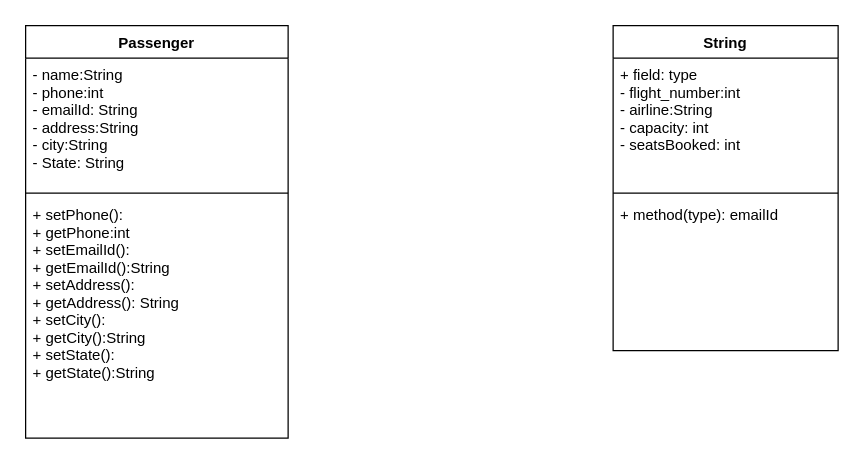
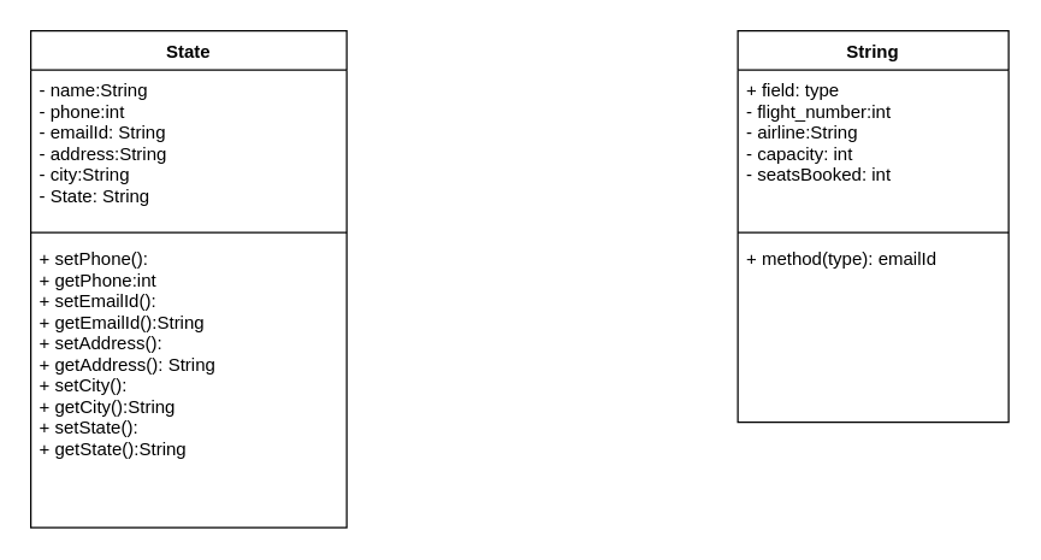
- <mxCell id="2" value="Passenger" style="swimlane;fontStyle=1;align=center;verticalAlign=top;childLayout=stackLayout;horizontal=1;startSize=26;horizontalStack=0;resizeParent=1;resizeParentMax=0;resizeLast=0;collapsible=1;marginBottom=0;strokeColor=default;" parent="1" vertex="1"><mxGeometry x="20" y="20" width="210" height="330" as="geometry" /></mxCell>
+ <mxCell id="2" value="State" style="swimlane;fontStyle=1;align=center;verticalAlign=top;childLayout=stackLayout;horizontal=1;startSize=26;horizontalStack=0;resizeParent=1;resizeParentMax=0;resizeLast=0;collapsible=1;marginBottom=0;strokeColor=default;" parent="1" vertex="1"><mxGeometry x="20" y="20" width="210" height="330" as="geometry" /></mxCell>
